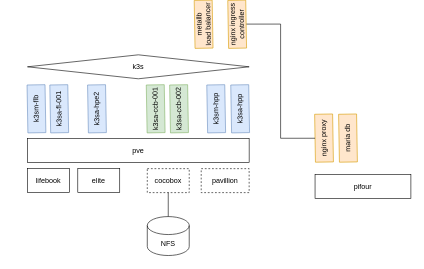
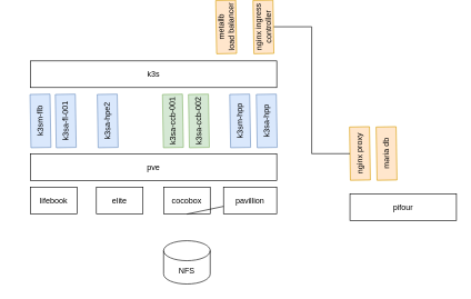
- <mxCell id="14" value="k3s" style="rhombus;whiteSpace=wrap;html=1;" vertex="1" parent="1"><mxGeometry x="45" y="86" width="370" height="40" as="geometry" /></mxCell>
+ <mxCell id="14" value="k3s" style="rounded=0;whiteSpace=wrap;html=1;" vertex="1" parent="1"><mxGeometry x="45" y="86" width="370" height="40" as="geometry" /></mxCell>
- <mxCell id="3" value="elite" style="rounded=0;whiteSpace=wrap;html=1;" vertex="1" parent="1"><mxGeometry x="129" y="276" width="70" height="40" as="geometry" /></mxCell>
+ <mxCell id="3" value="elite" style="rounded=0;whiteSpace=wrap;html=1;" vertex="1" parent="1"><mxGeometry x="144" y="276" width="70" height="40" as="geometry" /></mxCell>
- <mxCell id="4" value="cocobox" style="rounded=0;whiteSpace=wrap;html=1;dashed=1;" vertex="1" parent="1"><mxGeometry x="245" y="276" width="70" height="40" as="geometry" /></mxCell>
+ <mxCell id="4" value="cocobox" style="rounded=0;whiteSpace=wrap;html=1;" vertex="1" parent="1"><mxGeometry x="245" y="276" width="70" height="40" as="geometry" /></mxCell>
- <mxCell id="5" value="pavillion" style="rounded=0;whiteSpace=wrap;html=1;dashed=1;" vertex="1" parent="1"><mxGeometry x="335" y="276" width="80" height="40" as="geometry" /></mxCell>
+ <mxCell id="5" value="pavillion" style="rounded=0;whiteSpace=wrap;html=1;" vertex="1" parent="1"><mxGeometry x="335" y="276" width="80" height="40" as="geometry" /></mxCell>
- <mxCell id="21" value="" style="endArrow=none;html=1;rounded=0;exitX=0.5;exitY=1;exitDx=0;exitDy=0;entryX=0.5;entryY=0;entryDx=0;entryDy=0;entryPerimeter=0;" edge="1" parent="1" source="4" target="20"><mxGeometry width="50" height="50" relative="1" as="geometry"><mxPoint x="485" y="296" as="sourcePoint" /><mxPoint x="535" y="246" as="targetPoint" /></mxGeometry></mxCell>
+ <mxCell id="21" value="" style="endArrow=none;html=1;rounded=0;exitX=0.5;exitY=1;exitDx=0;exitDy=0;" edge="1" parent="1" source="4" target="5"><mxGeometry width="50" height="50" relative="1" as="geometry"><mxPoint x="485" y="296" as="sourcePoint" /><mxPoint x="535" y="246" as="targetPoint" /></mxGeometry></mxCell>
